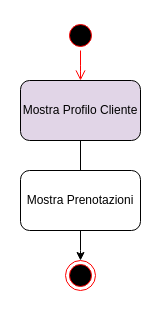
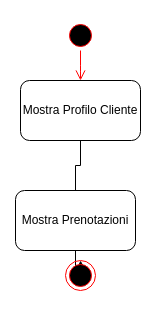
- <mxCell id="5" value="Mostra Profilo Cliente" style="rounded=1;whiteSpace=wrap;html=1;fillColor=#e1d5e7;" vertex="1" parent="1"><mxGeometry x="20" y="80" width="120" height="60" as="geometry" /></mxCell>
+ <mxCell id="5" value="Mostra Profilo Cliente" style="rounded=1;whiteSpace=wrap;html=1;" vertex="1" parent="1"><mxGeometry x="20" y="80" width="120" height="60" as="geometry" /></mxCell>
- <mxCell id="7" value="Mostra Prenotazioni" style="rounded=1;whiteSpace=wrap;html=1;" vertex="1" parent="1"><mxGeometry x="20" y="170" width="120" height="60" as="geometry" /></mxCell>
+ <mxCell id="7" value="Mostra Prenotazioni" style="rounded=1;whiteSpace=wrap;html=1;" vertex="1" parent="1"><mxGeometry x="15" y="190" width="120" height="60" as="geometry" /></mxCell>
